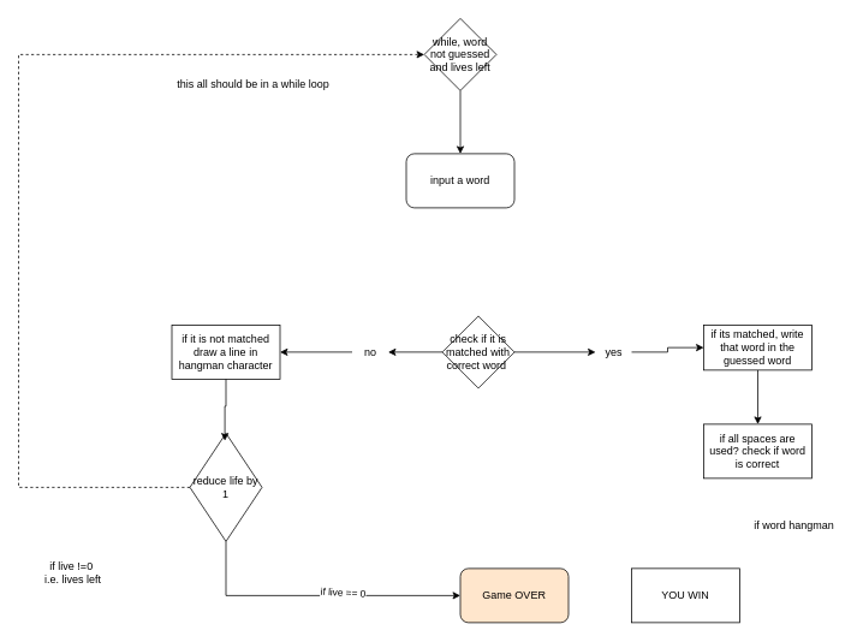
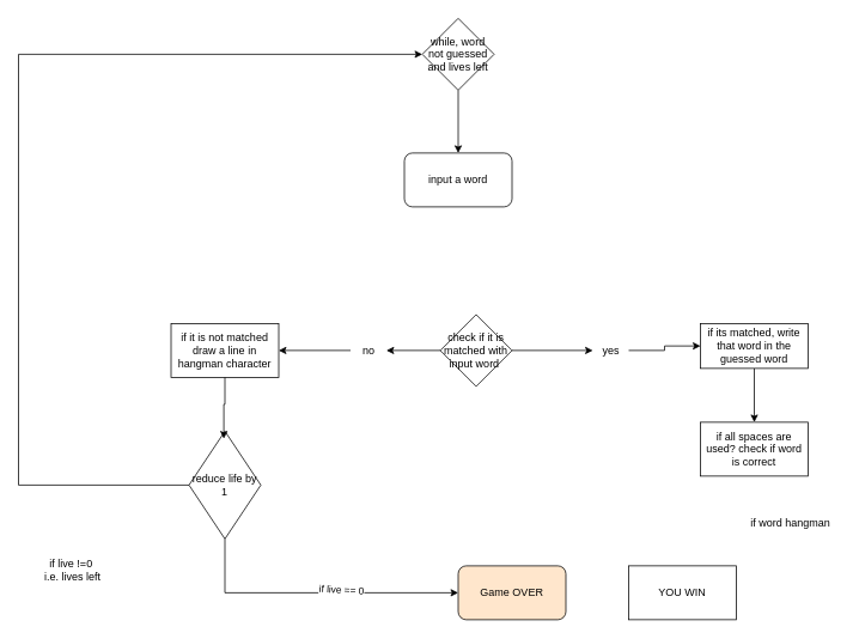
- <mxCell id="11" value="this all should be in a while loop" style="text;html=1;align=center;verticalAlign=middle;resizable=0;points=[];autosize=1;strokeColor=none;fillColor=none;" vertex="1" parent="1"><mxGeometry x="185" y="78" width="190" height="30" as="geometry" /></mxCell>
- <mxCell id="18" style="edgeStyle=orthogonalEdgeStyle;rounded=0;orthogonalLoop=1;jettySize=auto;html=1;exitX=0;exitY=0.5;exitDx=0;exitDy=0;entryX=0;entryY=0.5;entryDx=0;entryDy=0;dashed=1;" edge="1" parent="1" source="19" target="15"><mxGeometry relative="1" as="geometry"><mxPoint x="110" y="300" as="targetPoint" /><Array as="points"><mxPoint x="20" y="540" /><mxPoint x="20" y="60" /></Array></mxGeometry></mxCell>
+ <mxCell id="18" style="edgeStyle=orthogonalEdgeStyle;rounded=0;orthogonalLoop=1;jettySize=auto;html=1;exitX=0;exitY=0.5;exitDx=0;exitDy=0;entryX=0;entryY=0.5;entryDx=0;entryDy=0;" edge="1" parent="1" source="19" target="15"><mxGeometry relative="1" as="geometry"><mxPoint x="110" y="300" as="targetPoint" /><Array as="points"><mxPoint x="20" y="540" /><mxPoint x="20" y="60" /></Array></mxGeometry></mxCell>
- <mxCell id="5" value="check if it is matched with correct word&amp;nbsp;" style="rhombus;whiteSpace=wrap;html=1;" vertex="1" parent="1"><mxGeometry x="490" y="350" width="80" height="80" as="geometry" /></mxCell>
+ <mxCell id="5" value="check if it is matched with input word&amp;nbsp;" style="rhombus;whiteSpace=wrap;html=1;" vertex="1" parent="1"><mxGeometry x="490" y="350" width="80" height="80" as="geometry" /></mxCell>
